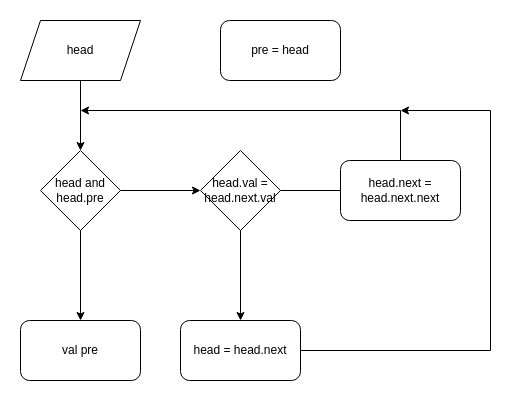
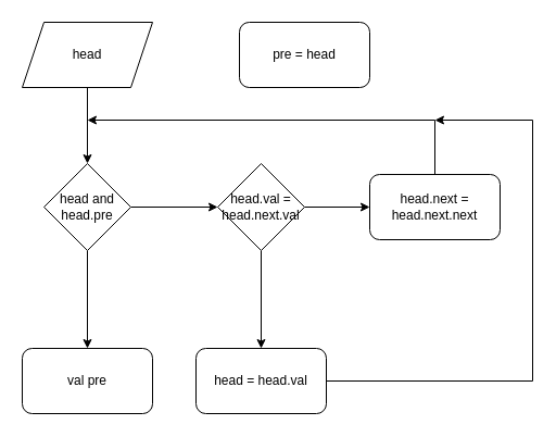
- <mxCell id="7" value="" style="edgeStyle=orthogonalEdgeStyle;rounded=0;orthogonalLoop=1;jettySize=auto;html=1;endArrow=none;" edge="1" parent="1" source="9" target="11"><mxGeometry relative="1" as="geometry" /></mxCell>
+ <mxCell id="7" value="" style="edgeStyle=orthogonalEdgeStyle;rounded=0;orthogonalLoop=1;jettySize=auto;html=1;" edge="1" parent="1" source="9" target="11"><mxGeometry relative="1" as="geometry" /></mxCell>
- <mxCell id="13" value="head = head.next" style="rounded=1;whiteSpace=wrap;html=1;" vertex="1" parent="1"><mxGeometry x="180" y="320" width="120" height="60" as="geometry" /></mxCell>
+ <mxCell id="13" value="head = head.val" style="rounded=1;whiteSpace=wrap;html=1;" vertex="1" parent="1"><mxGeometry x="180" y="320" width="120" height="60" as="geometry" /></mxCell>
